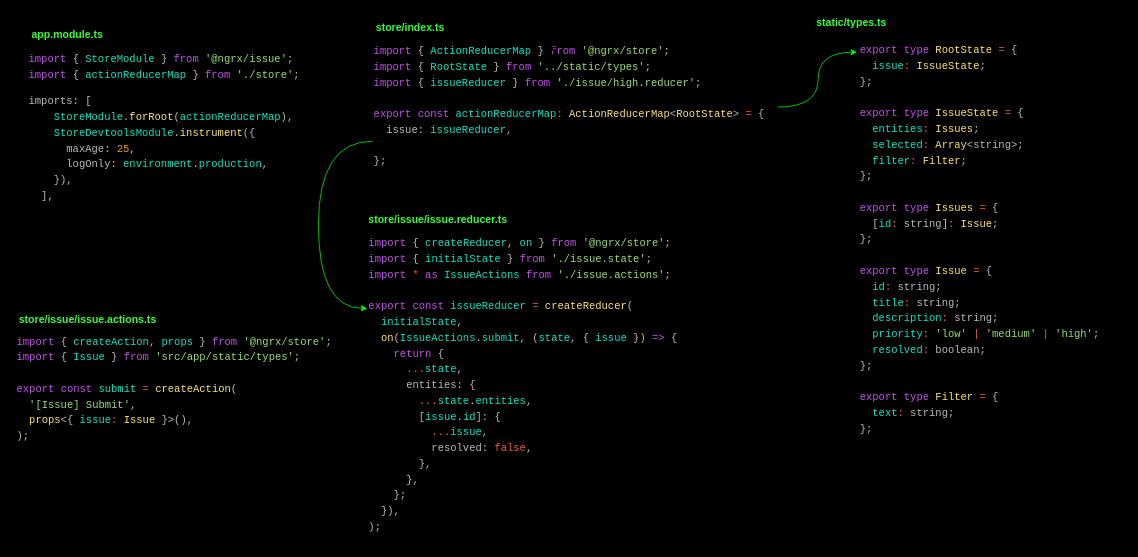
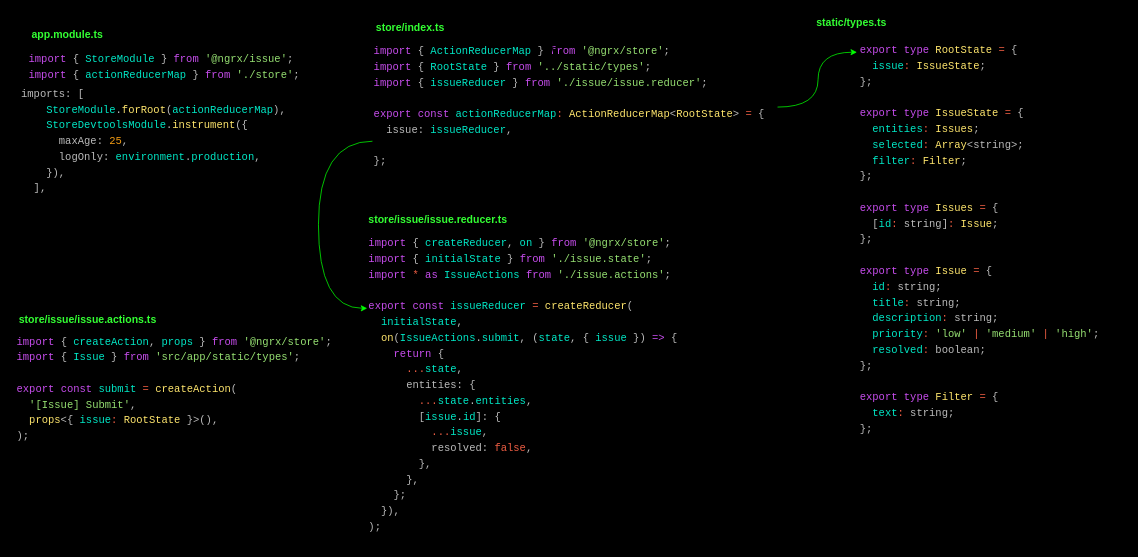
- <mxCell id="9" value="&lt;div style=&quot;color: rgb(187 , 187 , 187) ; font-family: &amp;#34;fira code light&amp;#34; , &amp;#34;menlo&amp;#34; , &amp;#34;monaco&amp;#34; , &amp;#34;courier new&amp;#34; , monospace ; font-weight: normal ; font-size: 14px ; line-height: 21px&quot;&gt;&lt;div&gt;&lt;span style=&quot;background-color: rgb(0 , 0 , 0)&quot;&gt;&lt;span style=&quot;color: rgb(199 , 77 , 237)&quot;&gt;import&lt;/span&gt;&lt;span style=&quot;color: rgb(187 , 187 , 187)&quot;&gt; { &lt;/span&gt;&lt;span style=&quot;color: rgb(0 , 232 , 198)&quot;&gt;ActionReducerMap&lt;/span&gt;&lt;span style=&quot;color: rgb(187 , 187 , 187)&quot;&gt; } &lt;/span&gt;&lt;span style=&quot;color: rgb(199 , 77 , 237)&quot;&gt;from&lt;/span&gt;&lt;span style=&quot;color: rgb(187 , 187 , 187)&quot;&gt; &lt;/span&gt;&lt;span style=&quot;color: rgb(150 , 224 , 114)&quot;&gt;'@ngrx/store'&lt;/span&gt;&lt;span style=&quot;color: rgb(187 , 187 , 187)&quot;&gt;;&lt;/span&gt;&lt;/span&gt;&lt;/div&gt;&lt;div&gt;&lt;span style=&quot;background-color: rgb(0 , 0 , 0)&quot;&gt;&lt;span style=&quot;color: #c74ded&quot;&gt;import&lt;/span&gt;&lt;span style=&quot;color: #bbbbbb&quot;&gt; { &lt;/span&gt;&lt;span style=&quot;color: #00e8c6&quot;&gt;RootState&lt;/span&gt;&lt;span style=&quot;color: #bbbbbb&quot;&gt; } &lt;/span&gt;&lt;span style=&quot;color: #c74ded&quot;&gt;from&lt;/span&gt;&lt;span style=&quot;color: #bbbbbb&quot;&gt; &lt;/span&gt;&lt;span style=&quot;color: #96e072&quot;&gt;'../static/types'&lt;/span&gt;&lt;span style=&quot;color: #bbbbbb&quot;&gt;;&lt;/span&gt;&lt;/span&gt;&lt;/div&gt;&lt;div&gt;&lt;span style=&quot;background-color: rgb(0 , 0 , 0)&quot;&gt;&lt;span style=&quot;color: #c74ded&quot;&gt;import&lt;/span&gt;&lt;span style=&quot;color: #bbbbbb&quot;&gt; { &lt;/span&gt;&lt;span style=&quot;color: #00e8c6&quot;&gt;issueReducer&lt;/span&gt;&lt;span style=&quot;color: #bbbbbb&quot;&gt; } &lt;/span&gt;&lt;span style=&quot;color: #c74ded&quot;&gt;from&lt;/span&gt;&lt;span style=&quot;color: #bbbbbb&quot;&gt; &lt;/span&gt;&lt;span style=&quot;color: #96e072&quot;&gt;'./issue/high.reducer'&lt;/span&gt;&lt;span style=&quot;color: #bbbbbb&quot;&gt;;&lt;/span&gt;&lt;/span&gt;&lt;/div&gt;&lt;span style=&quot;background-color: rgb(0 , 0 , 0)&quot;&gt;&lt;br&gt;&lt;/span&gt;&lt;div&gt;&lt;span style=&quot;background-color: rgb(0 , 0 , 0)&quot;&gt;&lt;span style=&quot;color: #c74ded&quot;&gt;export&lt;/span&gt;&lt;span style=&quot;color: #bbbbbb&quot;&gt; &lt;/span&gt;&lt;span style=&quot;color: #c74ded&quot;&gt;const&lt;/span&gt;&lt;span style=&quot;color: #bbbbbb&quot;&gt; &lt;/span&gt;&lt;span style=&quot;color: #00e8c6&quot;&gt;actionReducerMap&lt;/span&gt;&lt;span style=&quot;color: #ee5d43&quot;&gt;:&lt;/span&gt;&lt;span style=&quot;color: #bbbbbb&quot;&gt; &lt;/span&gt;&lt;span style=&quot;color: #ffe66d&quot;&gt;ActionReducerMap&lt;/span&gt;&lt;span style=&quot;color: #bbbbbb&quot;&gt;&amp;lt;&lt;/span&gt;&lt;span style=&quot;color: #ffe66d&quot;&gt;RootState&lt;/span&gt;&lt;span style=&quot;color: #bbbbbb&quot;&gt;&amp;gt; &lt;/span&gt;&lt;span style=&quot;color: #ee5d43&quot;&gt;=&lt;/span&gt;&lt;span style=&quot;color: #bbbbbb&quot;&gt; {&lt;/span&gt;&lt;/span&gt;&lt;/div&gt;&lt;div&gt;&lt;span style=&quot;background-color: rgb(0 , 0 , 0)&quot;&gt;&lt;span style=&quot;color: #bbbbbb&quot;&gt;&amp;nbsp;&amp;nbsp;&lt;/span&gt;&lt;/span&gt;&lt;span&gt;issue: &lt;/span&gt;&lt;span style=&quot;color: rgb(0 , 232 , 198)&quot;&gt;issueReducer&lt;/span&gt;&lt;span&gt;,&lt;/span&gt;&lt;/div&gt;&lt;div&gt;&lt;span style=&quot;color: rgb(187 , 187 , 187) ; background-color: rgb(0 , 0 , 0)&quot;&gt;&lt;br&gt;&lt;/span&gt;&lt;/div&gt;&lt;div&gt;&lt;span style=&quot;color: rgb(187 , 187 , 187) ; background-color: rgb(0 , 0 , 0)&quot;&gt;};&lt;/span&gt;&lt;/div&gt;&lt;/div&gt;" style="text;whiteSpace=wrap;html=1;" parent="8" vertex="1"><mxGeometry y="25" width="540" height="182" as="geometry" /></mxCell>
+ <mxCell id="9" value="&lt;div style=&quot;color: rgb(187 , 187 , 187) ; font-family: &amp;#34;fira code light&amp;#34; , &amp;#34;menlo&amp;#34; , &amp;#34;monaco&amp;#34; , &amp;#34;courier new&amp;#34; , monospace ; font-weight: normal ; font-size: 14px ; line-height: 21px&quot;&gt;&lt;div&gt;&lt;span style=&quot;background-color: rgb(0 , 0 , 0)&quot;&gt;&lt;span style=&quot;color: rgb(199 , 77 , 237)&quot;&gt;import&lt;/span&gt;&lt;span style=&quot;color: rgb(187 , 187 , 187)&quot;&gt; { &lt;/span&gt;&lt;span style=&quot;color: rgb(0 , 232 , 198)&quot;&gt;ActionReducerMap&lt;/span&gt;&lt;span style=&quot;color: rgb(187 , 187 , 187)&quot;&gt; } &lt;/span&gt;&lt;span style=&quot;color: rgb(199 , 77 , 237)&quot;&gt;from&lt;/span&gt;&lt;span style=&quot;color: rgb(187 , 187 , 187)&quot;&gt; &lt;/span&gt;&lt;span style=&quot;color: rgb(150 , 224 , 114)&quot;&gt;'@ngrx/store'&lt;/span&gt;&lt;span style=&quot;color: rgb(187 , 187 , 187)&quot;&gt;;&lt;/span&gt;&lt;/span&gt;&lt;/div&gt;&lt;div&gt;&lt;span style=&quot;background-color: rgb(0 , 0 , 0)&quot;&gt;&lt;span style=&quot;color: #c74ded&quot;&gt;import&lt;/span&gt;&lt;span style=&quot;color: #bbbbbb&quot;&gt; { &lt;/span&gt;&lt;span style=&quot;color: #00e8c6&quot;&gt;RootState&lt;/span&gt;&lt;span style=&quot;color: #bbbbbb&quot;&gt; } &lt;/span&gt;&lt;span style=&quot;color: #c74ded&quot;&gt;from&lt;/span&gt;&lt;span style=&quot;color: #bbbbbb&quot;&gt; &lt;/span&gt;&lt;span style=&quot;color: #96e072&quot;&gt;'../static/types'&lt;/span&gt;&lt;span style=&quot;color: #bbbbbb&quot;&gt;;&lt;/span&gt;&lt;/span&gt;&lt;/div&gt;&lt;div&gt;&lt;span style=&quot;background-color: rgb(0 , 0 , 0)&quot;&gt;&lt;span style=&quot;color: #c74ded&quot;&gt;import&lt;/span&gt;&lt;span style=&quot;color: #bbbbbb&quot;&gt; { &lt;/span&gt;&lt;span style=&quot;color: #00e8c6&quot;&gt;issueReducer&lt;/span&gt;&lt;span style=&quot;color: #bbbbbb&quot;&gt; } &lt;/span&gt;&lt;span style=&quot;color: #c74ded&quot;&gt;from&lt;/span&gt;&lt;span style=&quot;color: #bbbbbb&quot;&gt; &lt;/span&gt;&lt;span style=&quot;color: #96e072&quot;&gt;'./issue/issue.reducer'&lt;/span&gt;&lt;span style=&quot;color: #bbbbbb&quot;&gt;;&lt;/span&gt;&lt;/span&gt;&lt;/div&gt;&lt;span style=&quot;background-color: rgb(0 , 0 , 0)&quot;&gt;&lt;br&gt;&lt;/span&gt;&lt;div&gt;&lt;span style=&quot;background-color: rgb(0 , 0 , 0)&quot;&gt;&lt;span style=&quot;color: #c74ded&quot;&gt;export&lt;/span&gt;&lt;span style=&quot;color: #bbbbbb&quot;&gt; &lt;/span&gt;&lt;span style=&quot;color: #c74ded&quot;&gt;const&lt;/span&gt;&lt;span style=&quot;color: #bbbbbb&quot;&gt; &lt;/span&gt;&lt;span style=&quot;color: #00e8c6&quot;&gt;actionReducerMap&lt;/span&gt;&lt;span style=&quot;color: #ee5d43&quot;&gt;:&lt;/span&gt;&lt;span style=&quot;color: #bbbbbb&quot;&gt; &lt;/span&gt;&lt;span style=&quot;color: #ffe66d&quot;&gt;ActionReducerMap&lt;/span&gt;&lt;span style=&quot;color: #bbbbbb&quot;&gt;&amp;lt;&lt;/span&gt;&lt;span style=&quot;color: #ffe66d&quot;&gt;RootState&lt;/span&gt;&lt;span style=&quot;color: #bbbbbb&quot;&gt;&amp;gt; &lt;/span&gt;&lt;span style=&quot;color: #ee5d43&quot;&gt;=&lt;/span&gt;&lt;span style=&quot;color: #bbbbbb&quot;&gt; {&lt;/span&gt;&lt;/span&gt;&lt;/div&gt;&lt;div&gt;&lt;span style=&quot;background-color: rgb(0 , 0 , 0)&quot;&gt;&lt;span style=&quot;color: #bbbbbb&quot;&gt;&amp;nbsp;&amp;nbsp;&lt;/span&gt;&lt;/span&gt;&lt;span&gt;issue: &lt;/span&gt;&lt;span style=&quot;color: rgb(0 , 232 , 198)&quot;&gt;issueReducer&lt;/span&gt;&lt;span&gt;,&lt;/span&gt;&lt;/div&gt;&lt;div&gt;&lt;span style=&quot;color: rgb(187 , 187 , 187) ; background-color: rgb(0 , 0 , 0)&quot;&gt;&lt;br&gt;&lt;/span&gt;&lt;/div&gt;&lt;div&gt;&lt;span style=&quot;color: rgb(187 , 187 , 187) ; background-color: rgb(0 , 0 , 0)&quot;&gt;};&lt;/span&gt;&lt;/div&gt;&lt;/div&gt;" style="text;whiteSpace=wrap;html=1;" parent="8" vertex="1"><mxGeometry y="25" width="540" height="182" as="geometry" /></mxCell>
- <mxCell id="3" value="&lt;pre style=&quot;box-sizing: border-box ; font-family: , &amp;#34;consolas&amp;#34; , &amp;#34;liberation mono&amp;#34; , &amp;#34;menlo&amp;#34; , monospace ; font-size: 13.6px ; margin-top: 0px ; margin-bottom: 0px ; overflow-wrap: normal ; padding: 16px ; overflow: auto ; line-height: 1.45 ; border-radius: 6px ; word-break: normal ; color: rgb(36 , 41 , 46)&quot;&gt;&lt;div style=&quot;color: rgb(187 , 187 , 187) ; font-family: &amp;#34;fira code light&amp;#34; , &amp;#34;menlo&amp;#34; , &amp;#34;monaco&amp;#34; , &amp;#34;courier new&amp;#34; , monospace ; font-size: 14px ; line-height: 21px&quot;&gt;&lt;div&gt;&lt;span style=&quot;background-color: rgb(0 , 0 , 0)&quot;&gt;imports: [&lt;/span&gt;&lt;/div&gt;&lt;div&gt;&lt;span style=&quot;background-color: rgb(0 , 0 , 0)&quot;&gt;    &lt;span style=&quot;color: #00e8c6&quot;&gt;StoreModule&lt;/span&gt;.&lt;span style=&quot;color: #ffe66d&quot;&gt;forRoot&lt;/span&gt;(&lt;span style=&quot;color: #00e8c6&quot;&gt;actionReducerMap&lt;/span&gt;),&lt;/span&gt;&lt;/div&gt;&lt;div&gt;&lt;span style=&quot;background-color: rgb(0 , 0 , 0)&quot;&gt;    &lt;span style=&quot;color: #00e8c6&quot;&gt;StoreDevtoolsModule&lt;/span&gt;.&lt;span style=&quot;color: #ffe66d&quot;&gt;instrument&lt;/span&gt;({&lt;/span&gt;&lt;/div&gt;&lt;div&gt;&lt;span style=&quot;background-color: rgb(0 , 0 , 0)&quot;&gt;      maxAge: &lt;span style=&quot;color: #f39c12&quot;&gt;25&lt;/span&gt;,&lt;/span&gt;&lt;/div&gt;&lt;div&gt;&lt;span style=&quot;background-color: rgb(0 , 0 , 0)&quot;&gt;      logOnly: &lt;span style=&quot;color: #00e8c6&quot;&gt;environment&lt;/span&gt;.&lt;span style=&quot;color: #00e8c6&quot;&gt;production&lt;/span&gt;,&lt;/span&gt;&lt;/div&gt;&lt;div&gt;&lt;span style=&quot;background-color: rgb(0 , 0 , 0)&quot;&gt;    }),&lt;/span&gt;&lt;/div&gt;&lt;div&gt;&lt;span style=&quot;background-color: rgb(0 , 0 , 0)&quot;&gt;  ],&lt;/span&gt;&lt;/div&gt;&lt;/div&gt;&lt;/pre&gt;" style="text;html=1;strokeColor=none;fillColor=none;align=left;verticalAlign=middle;whiteSpace=wrap;rounded=0;" parent="1" vertex="1"><mxGeometry x="20" y="123" width="390" height="150" as="geometry" /></mxCell>
+ <mxCell id="3" value="&lt;pre style=&quot;box-sizing: border-box ; font-family: , &amp;#34;consolas&amp;#34; , &amp;#34;liberation mono&amp;#34; , &amp;#34;menlo&amp;#34; , monospace ; font-size: 13.6px ; margin-top: 0px ; margin-bottom: 0px ; overflow-wrap: normal ; padding: 16px ; overflow: auto ; line-height: 1.45 ; border-radius: 6px ; word-break: normal ; color: rgb(36 , 41 , 46)&quot;&gt;&lt;div style=&quot;color: rgb(187 , 187 , 187) ; font-family: &amp;#34;fira code light&amp;#34; , &amp;#34;menlo&amp;#34; , &amp;#34;monaco&amp;#34; , &amp;#34;courier new&amp;#34; , monospace ; font-size: 14px ; line-height: 21px&quot;&gt;&lt;div&gt;&lt;span style=&quot;background-color: rgb(0 , 0 , 0)&quot;&gt;imports: [&lt;/span&gt;&lt;/div&gt;&lt;div&gt;&lt;span style=&quot;background-color: rgb(0 , 0 , 0)&quot;&gt;    &lt;span style=&quot;color: #00e8c6&quot;&gt;StoreModule&lt;/span&gt;.&lt;span style=&quot;color: #ffe66d&quot;&gt;forRoot&lt;/span&gt;(&lt;span style=&quot;color: #00e8c6&quot;&gt;actionReducerMap&lt;/span&gt;),&lt;/span&gt;&lt;/div&gt;&lt;div&gt;&lt;span style=&quot;background-color: rgb(0 , 0 , 0)&quot;&gt;    &lt;span style=&quot;color: #00e8c6&quot;&gt;StoreDevtoolsModule&lt;/span&gt;.&lt;span style=&quot;color: #ffe66d&quot;&gt;instrument&lt;/span&gt;({&lt;/span&gt;&lt;/div&gt;&lt;div&gt;&lt;span style=&quot;background-color: rgb(0 , 0 , 0)&quot;&gt;      maxAge: &lt;span style=&quot;color: #f39c12&quot;&gt;25&lt;/span&gt;,&lt;/span&gt;&lt;/div&gt;&lt;div&gt;&lt;span style=&quot;background-color: rgb(0 , 0 , 0)&quot;&gt;      logOnly: &lt;span style=&quot;color: #00e8c6&quot;&gt;environment&lt;/span&gt;.&lt;span style=&quot;color: #00e8c6&quot;&gt;production&lt;/span&gt;,&lt;/span&gt;&lt;/div&gt;&lt;div&gt;&lt;span style=&quot;background-color: rgb(0 , 0 , 0)&quot;&gt;    }),&lt;/span&gt;&lt;/div&gt;&lt;div&gt;&lt;span style=&quot;background-color: rgb(0 , 0 , 0)&quot;&gt;  ],&lt;/span&gt;&lt;/div&gt;&lt;/div&gt;&lt;/pre&gt;" style="text;html=1;strokeColor=none;fillColor=none;align=left;verticalAlign=middle;whiteSpace=wrap;rounded=0;" parent="1" vertex="1"><mxGeometry x="10" y="113" width="390" height="150" as="geometry" /></mxCell>
- <mxCell id="17" value="&lt;div style=&quot;color: rgb(187 , 187 , 187) ; font-family: &amp;#34;fira code light&amp;#34; , &amp;#34;menlo&amp;#34; , &amp;#34;monaco&amp;#34; , &amp;#34;courier new&amp;#34; , monospace ; font-weight: normal ; font-size: 14px ; line-height: 21px&quot;&gt;&lt;div&gt;&lt;span style=&quot;background-color: rgb(0 , 0 , 0)&quot;&gt;&lt;span style=&quot;color: rgb(199 , 77 , 237)&quot;&gt;import&lt;/span&gt;&lt;span style=&quot;color: rgb(187 , 187 , 187)&quot;&gt; { &lt;/span&gt;&lt;span style=&quot;color: rgb(0 , 232 , 198)&quot;&gt;createAction&lt;/span&gt;&lt;span style=&quot;color: rgb(187 , 187 , 187)&quot;&gt;, &lt;/span&gt;&lt;span style=&quot;color: rgb(0 , 232 , 198)&quot;&gt;props&lt;/span&gt;&lt;span style=&quot;color: rgb(187 , 187 , 187)&quot;&gt; } &lt;/span&gt;&lt;span style=&quot;color: rgb(199 , 77 , 237)&quot;&gt;from&lt;/span&gt;&lt;span style=&quot;color: rgb(187 , 187 , 187)&quot;&gt; &lt;/span&gt;&lt;span style=&quot;color: rgb(150 , 224 , 114)&quot;&gt;'@ngrx/store'&lt;/span&gt;&lt;span style=&quot;color: rgb(187 , 187 , 187)&quot;&gt;;&lt;/span&gt;&lt;/span&gt;&lt;/div&gt;&lt;div&gt;&lt;span style=&quot;background-color: rgb(0 , 0 , 0)&quot;&gt;&lt;span style=&quot;color: #c74ded&quot;&gt;import&lt;/span&gt;&lt;span style=&quot;color: #bbbbbb&quot;&gt; { &lt;/span&gt;&lt;span style=&quot;color: #00e8c6&quot;&gt;Issue&lt;/span&gt;&lt;span style=&quot;color: #bbbbbb&quot;&gt; } &lt;/span&gt;&lt;span style=&quot;color: #c74ded&quot;&gt;from&lt;/span&gt;&lt;span style=&quot;color: #bbbbbb&quot;&gt; &lt;/span&gt;&lt;span style=&quot;color: #96e072&quot;&gt;'src/app/static/types'&lt;/span&gt;&lt;span style=&quot;color: #bbbbbb&quot;&gt;;&lt;/span&gt;&lt;/span&gt;&lt;/div&gt;&lt;span style=&quot;background-color: rgb(0 , 0 , 0)&quot;&gt;&lt;br&gt;&lt;/span&gt;&lt;div&gt;&lt;span style=&quot;background-color: rgb(0 , 0 , 0)&quot;&gt;&lt;span style=&quot;color: #c74ded&quot;&gt;export&lt;/span&gt;&lt;span style=&quot;color: #bbbbbb&quot;&gt; &lt;/span&gt;&lt;span style=&quot;color: #c74ded&quot;&gt;const&lt;/span&gt;&lt;span style=&quot;color: #bbbbbb&quot;&gt; &lt;/span&gt;&lt;span style=&quot;color: #00e8c6&quot;&gt;submit&lt;/span&gt;&lt;span style=&quot;color: #bbbbbb&quot;&gt; &lt;/span&gt;&lt;span style=&quot;color: #ee5d43&quot;&gt;=&lt;/span&gt;&lt;span style=&quot;color: #bbbbbb&quot;&gt; &lt;/span&gt;&lt;span style=&quot;color: #ffe66d&quot;&gt;createAction&lt;/span&gt;&lt;span style=&quot;color: #bbbbbb&quot;&gt;(&lt;/span&gt;&lt;/span&gt;&lt;/div&gt;&lt;div&gt;&lt;span style=&quot;background-color: rgb(0 , 0 , 0)&quot;&gt;&lt;span style=&quot;color: #bbbbbb&quot;&gt;&lt;/span&gt;&lt;span style=&quot;color: #96e072&quot;&gt;&amp;nbsp; '[Issue] Submit'&lt;/span&gt;&lt;span style=&quot;color: #bbbbbb&quot;&gt;,&lt;/span&gt;&lt;/span&gt;&lt;/div&gt;&lt;div&gt;&lt;span style=&quot;background-color: rgb(0 , 0 , 0)&quot;&gt;&lt;span style=&quot;color: #bbbbbb&quot;&gt;&lt;/span&gt;&lt;span style=&quot;color: #ffe66d&quot;&gt;&amp;nbsp; props&lt;/span&gt;&lt;span style=&quot;color: #bbbbbb&quot;&gt;&amp;lt;{ &lt;/span&gt;&lt;span style=&quot;color: #00e8c6&quot;&gt;issue&lt;/span&gt;&lt;span style=&quot;color: #ee5d43&quot;&gt;:&lt;/span&gt;&lt;span style=&quot;color: #bbbbbb&quot;&gt; &lt;/span&gt;&lt;span style=&quot;color: #ffe66d&quot;&gt;Issue&lt;/span&gt;&lt;span style=&quot;color: #bbbbbb&quot;&gt; }&amp;gt;(),&lt;/span&gt;&lt;/span&gt;&lt;/div&gt;&lt;div&gt;&lt;span style=&quot;color: rgb(187 , 187 , 187) ; background-color: rgb(0 , 0 , 0)&quot;&gt;);&lt;/span&gt;&lt;/div&gt;&lt;/div&gt;" style="text;whiteSpace=wrap;html=1;" parent="1" vertex="1"><mxGeometry x="20" y="438" width="440" height="161" as="geometry" /></mxCell>
+ <mxCell id="17" value="&lt;div style=&quot;color: rgb(187 , 187 , 187) ; font-family: &amp;#34;fira code light&amp;#34; , &amp;#34;menlo&amp;#34; , &amp;#34;monaco&amp;#34; , &amp;#34;courier new&amp;#34; , monospace ; font-weight: normal ; font-size: 14px ; line-height: 21px&quot;&gt;&lt;div&gt;&lt;span style=&quot;background-color: rgb(0 , 0 , 0)&quot;&gt;&lt;span style=&quot;color: rgb(199 , 77 , 237)&quot;&gt;import&lt;/span&gt;&lt;span style=&quot;color: rgb(187 , 187 , 187)&quot;&gt; { &lt;/span&gt;&lt;span style=&quot;color: rgb(0 , 232 , 198)&quot;&gt;createAction&lt;/span&gt;&lt;span style=&quot;color: rgb(187 , 187 , 187)&quot;&gt;, &lt;/span&gt;&lt;span style=&quot;color: rgb(0 , 232 , 198)&quot;&gt;props&lt;/span&gt;&lt;span style=&quot;color: rgb(187 , 187 , 187)&quot;&gt; } &lt;/span&gt;&lt;span style=&quot;color: rgb(199 , 77 , 237)&quot;&gt;from&lt;/span&gt;&lt;span style=&quot;color: rgb(187 , 187 , 187)&quot;&gt; &lt;/span&gt;&lt;span style=&quot;color: rgb(150 , 224 , 114)&quot;&gt;'@ngrx/store'&lt;/span&gt;&lt;span style=&quot;color: rgb(187 , 187 , 187)&quot;&gt;;&lt;/span&gt;&lt;/span&gt;&lt;/div&gt;&lt;div&gt;&lt;span style=&quot;background-color: rgb(0 , 0 , 0)&quot;&gt;&lt;span style=&quot;color: #c74ded&quot;&gt;import&lt;/span&gt;&lt;span style=&quot;color: #bbbbbb&quot;&gt; { &lt;/span&gt;&lt;span style=&quot;color: #00e8c6&quot;&gt;Issue&lt;/span&gt;&lt;span style=&quot;color: #bbbbbb&quot;&gt; } &lt;/span&gt;&lt;span style=&quot;color: #c74ded&quot;&gt;from&lt;/span&gt;&lt;span style=&quot;color: #bbbbbb&quot;&gt; &lt;/span&gt;&lt;span style=&quot;color: #96e072&quot;&gt;'src/app/static/types'&lt;/span&gt;&lt;span style=&quot;color: #bbbbbb&quot;&gt;;&lt;/span&gt;&lt;/span&gt;&lt;/div&gt;&lt;span style=&quot;background-color: rgb(0 , 0 , 0)&quot;&gt;&lt;br&gt;&lt;/span&gt;&lt;div&gt;&lt;span style=&quot;background-color: rgb(0 , 0 , 0)&quot;&gt;&lt;span style=&quot;color: #c74ded&quot;&gt;export&lt;/span&gt;&lt;span style=&quot;color: #bbbbbb&quot;&gt; &lt;/span&gt;&lt;span style=&quot;color: #c74ded&quot;&gt;const&lt;/span&gt;&lt;span style=&quot;color: #bbbbbb&quot;&gt; &lt;/span&gt;&lt;span style=&quot;color: #00e8c6&quot;&gt;submit&lt;/span&gt;&lt;span style=&quot;color: #bbbbbb&quot;&gt; &lt;/span&gt;&lt;span style=&quot;color: #ee5d43&quot;&gt;=&lt;/span&gt;&lt;span style=&quot;color: #bbbbbb&quot;&gt; &lt;/span&gt;&lt;span style=&quot;color: #ffe66d&quot;&gt;createAction&lt;/span&gt;&lt;span style=&quot;color: #bbbbbb&quot;&gt;(&lt;/span&gt;&lt;/span&gt;&lt;/div&gt;&lt;div&gt;&lt;span style=&quot;background-color: rgb(0 , 0 , 0)&quot;&gt;&lt;span style=&quot;color: #bbbbbb&quot;&gt;&lt;/span&gt;&lt;span style=&quot;color: #96e072&quot;&gt;&amp;nbsp; '[Issue] Submit'&lt;/span&gt;&lt;span style=&quot;color: #bbbbbb&quot;&gt;,&lt;/span&gt;&lt;/span&gt;&lt;/div&gt;&lt;div&gt;&lt;span style=&quot;background-color: rgb(0 , 0 , 0)&quot;&gt;&lt;span style=&quot;color: #bbbbbb&quot;&gt;&lt;/span&gt;&lt;span style=&quot;color: #ffe66d&quot;&gt;&amp;nbsp; props&lt;/span&gt;&lt;span style=&quot;color: #bbbbbb&quot;&gt;&amp;lt;{ &lt;/span&gt;&lt;span style=&quot;color: #00e8c6&quot;&gt;issue&lt;/span&gt;&lt;span style=&quot;color: #ee5d43&quot;&gt;:&lt;/span&gt;&lt;span style=&quot;color: #bbbbbb&quot;&gt; &lt;/span&gt;&lt;span style=&quot;color: #ffe66d&quot;&gt;RootState&lt;/span&gt;&lt;span style=&quot;color: #bbbbbb&quot;&gt; }&amp;gt;(),&lt;/span&gt;&lt;/span&gt;&lt;/div&gt;&lt;div&gt;&lt;span style=&quot;color: rgb(187 , 187 , 187) ; background-color: rgb(0 , 0 , 0)&quot;&gt;);&lt;/span&gt;&lt;/div&gt;&lt;/div&gt;" style="text;whiteSpace=wrap;html=1;" parent="1" vertex="1"><mxGeometry x="20" y="438" width="440" height="161" as="geometry" /></mxCell>
